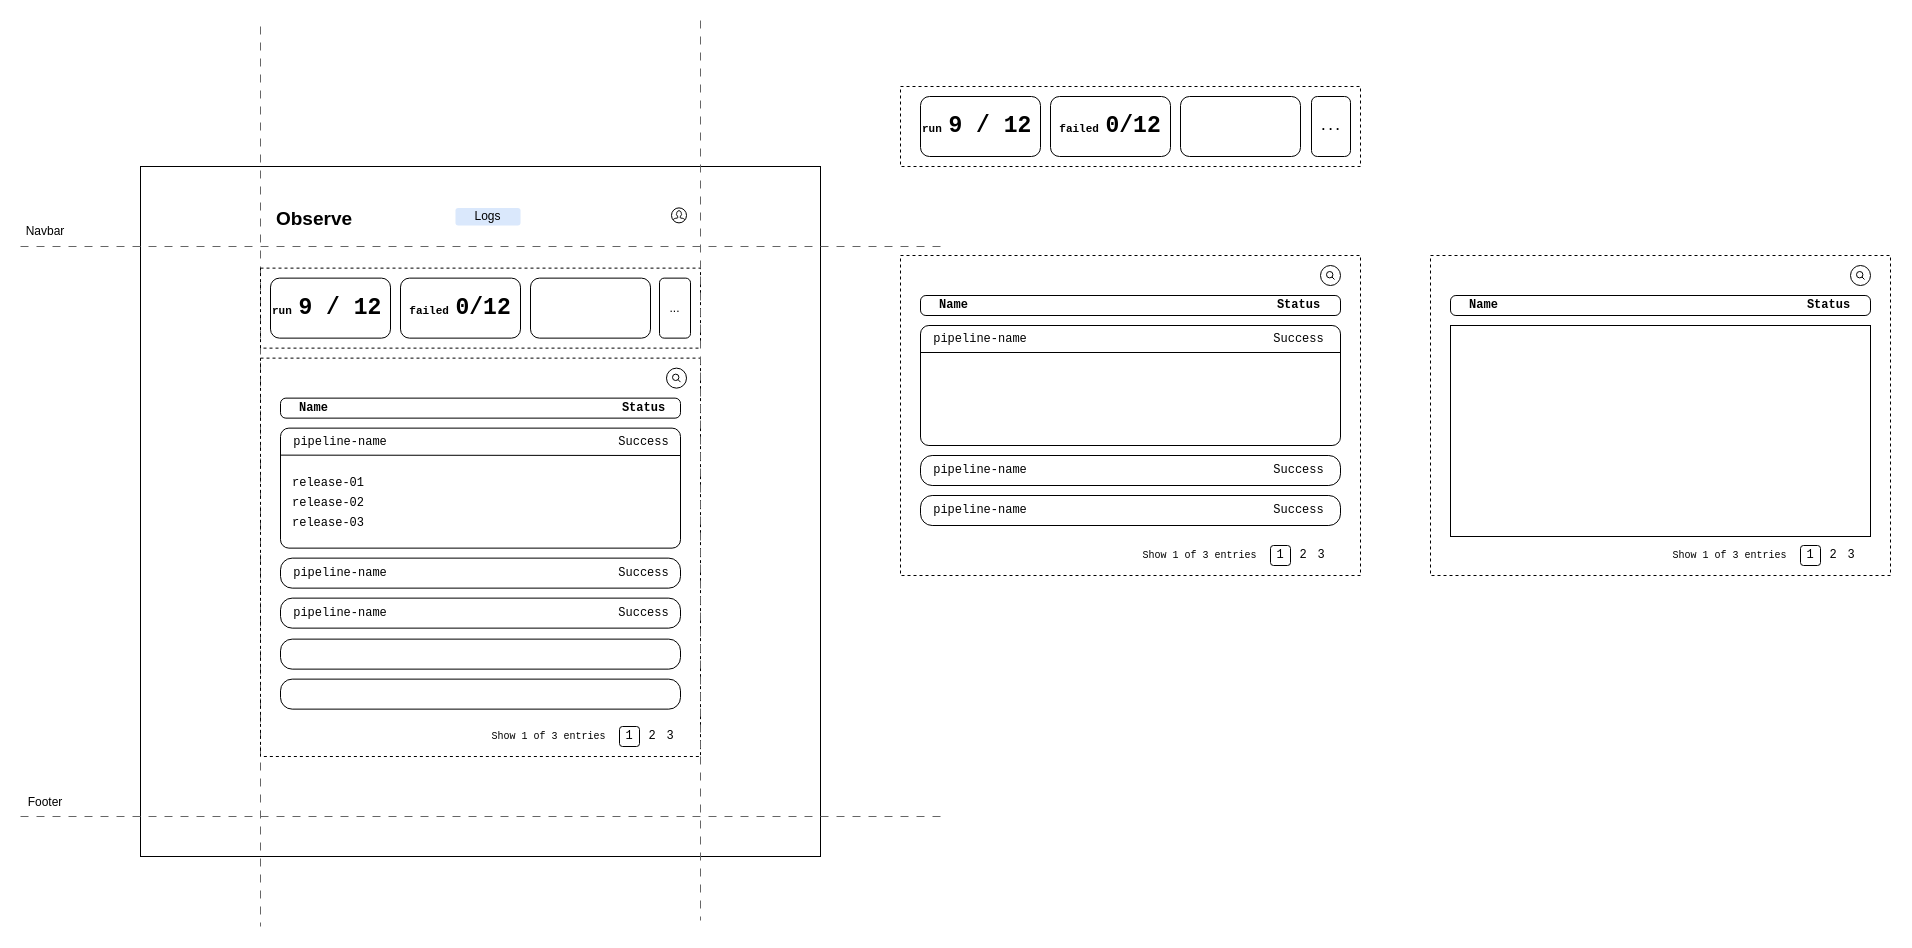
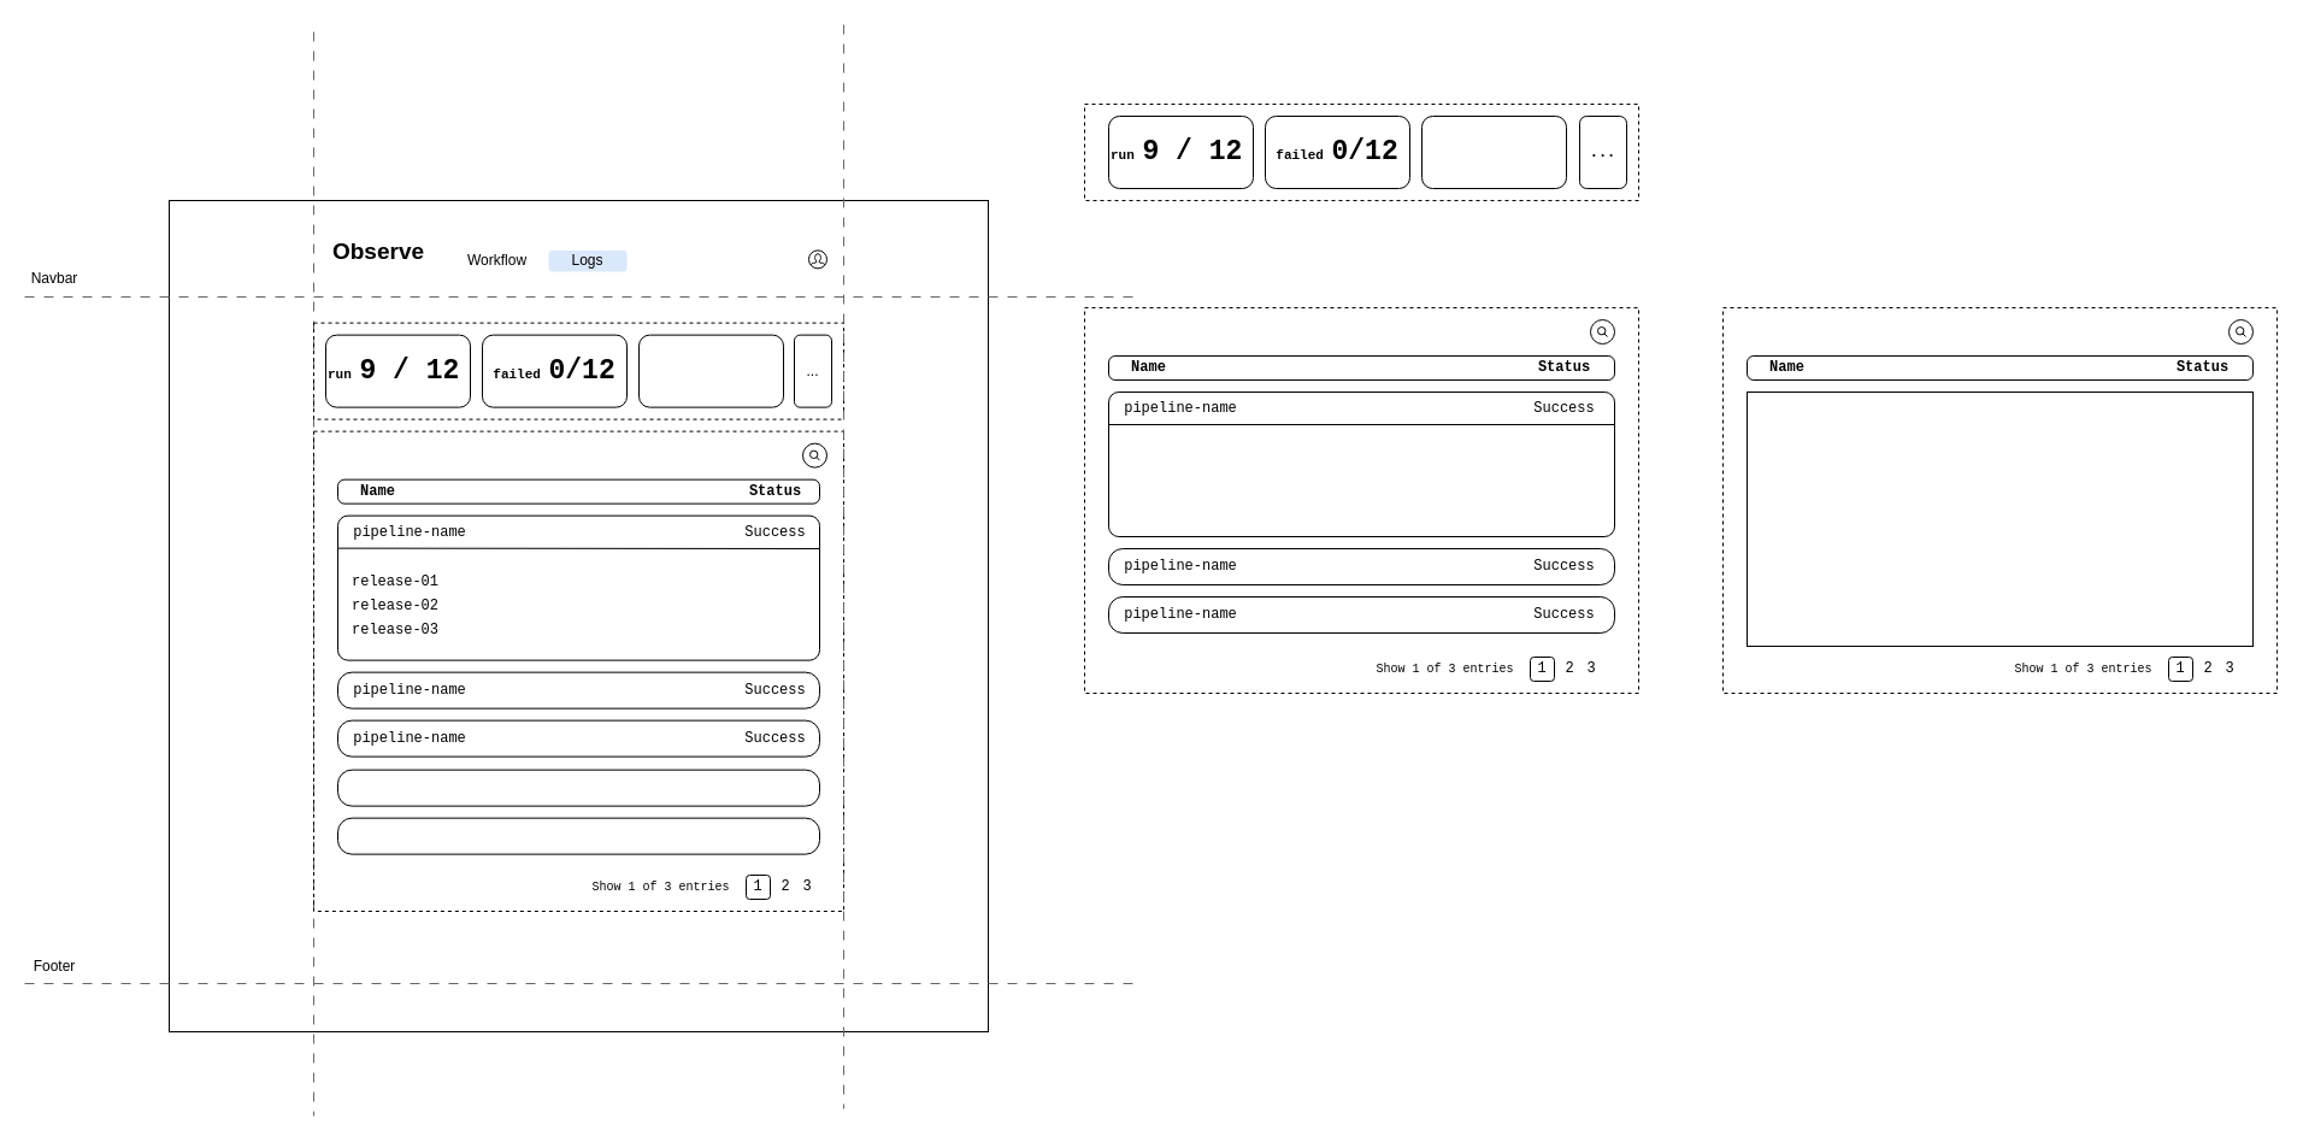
+ <mxCell id="70" value="Workflow" style="rounded=1;whiteSpace=wrap;html=1;strokeColor=none;" parent="1" vertex="1"><mxGeometry x="380" y="207.38" width="65" height="17.5" as="geometry" /></mxCell>
- <mxCell id="75" value="&lt;font style=&quot;font-size: 19px;&quot;&gt;Observe&lt;/font&gt;" style="rounded=1;whiteSpace=wrap;html=1;strokeColor=none;fontStyle=1" vertex="1" parent="1"><mxGeometry x="274.5" y="204.75" width="78" height="27.63" as="geometry" /></mxCell>
+ <mxCell id="75" value="&lt;font style=&quot;font-size: 19px;&quot;&gt;Observe&lt;/font&gt;" style="rounded=1;whiteSpace=wrap;html=1;strokeColor=none;fontStyle=1" vertex="1" parent="1"><mxGeometry x="274.5" y="194.75" width="78" height="27.63" as="geometry" /></mxCell>
